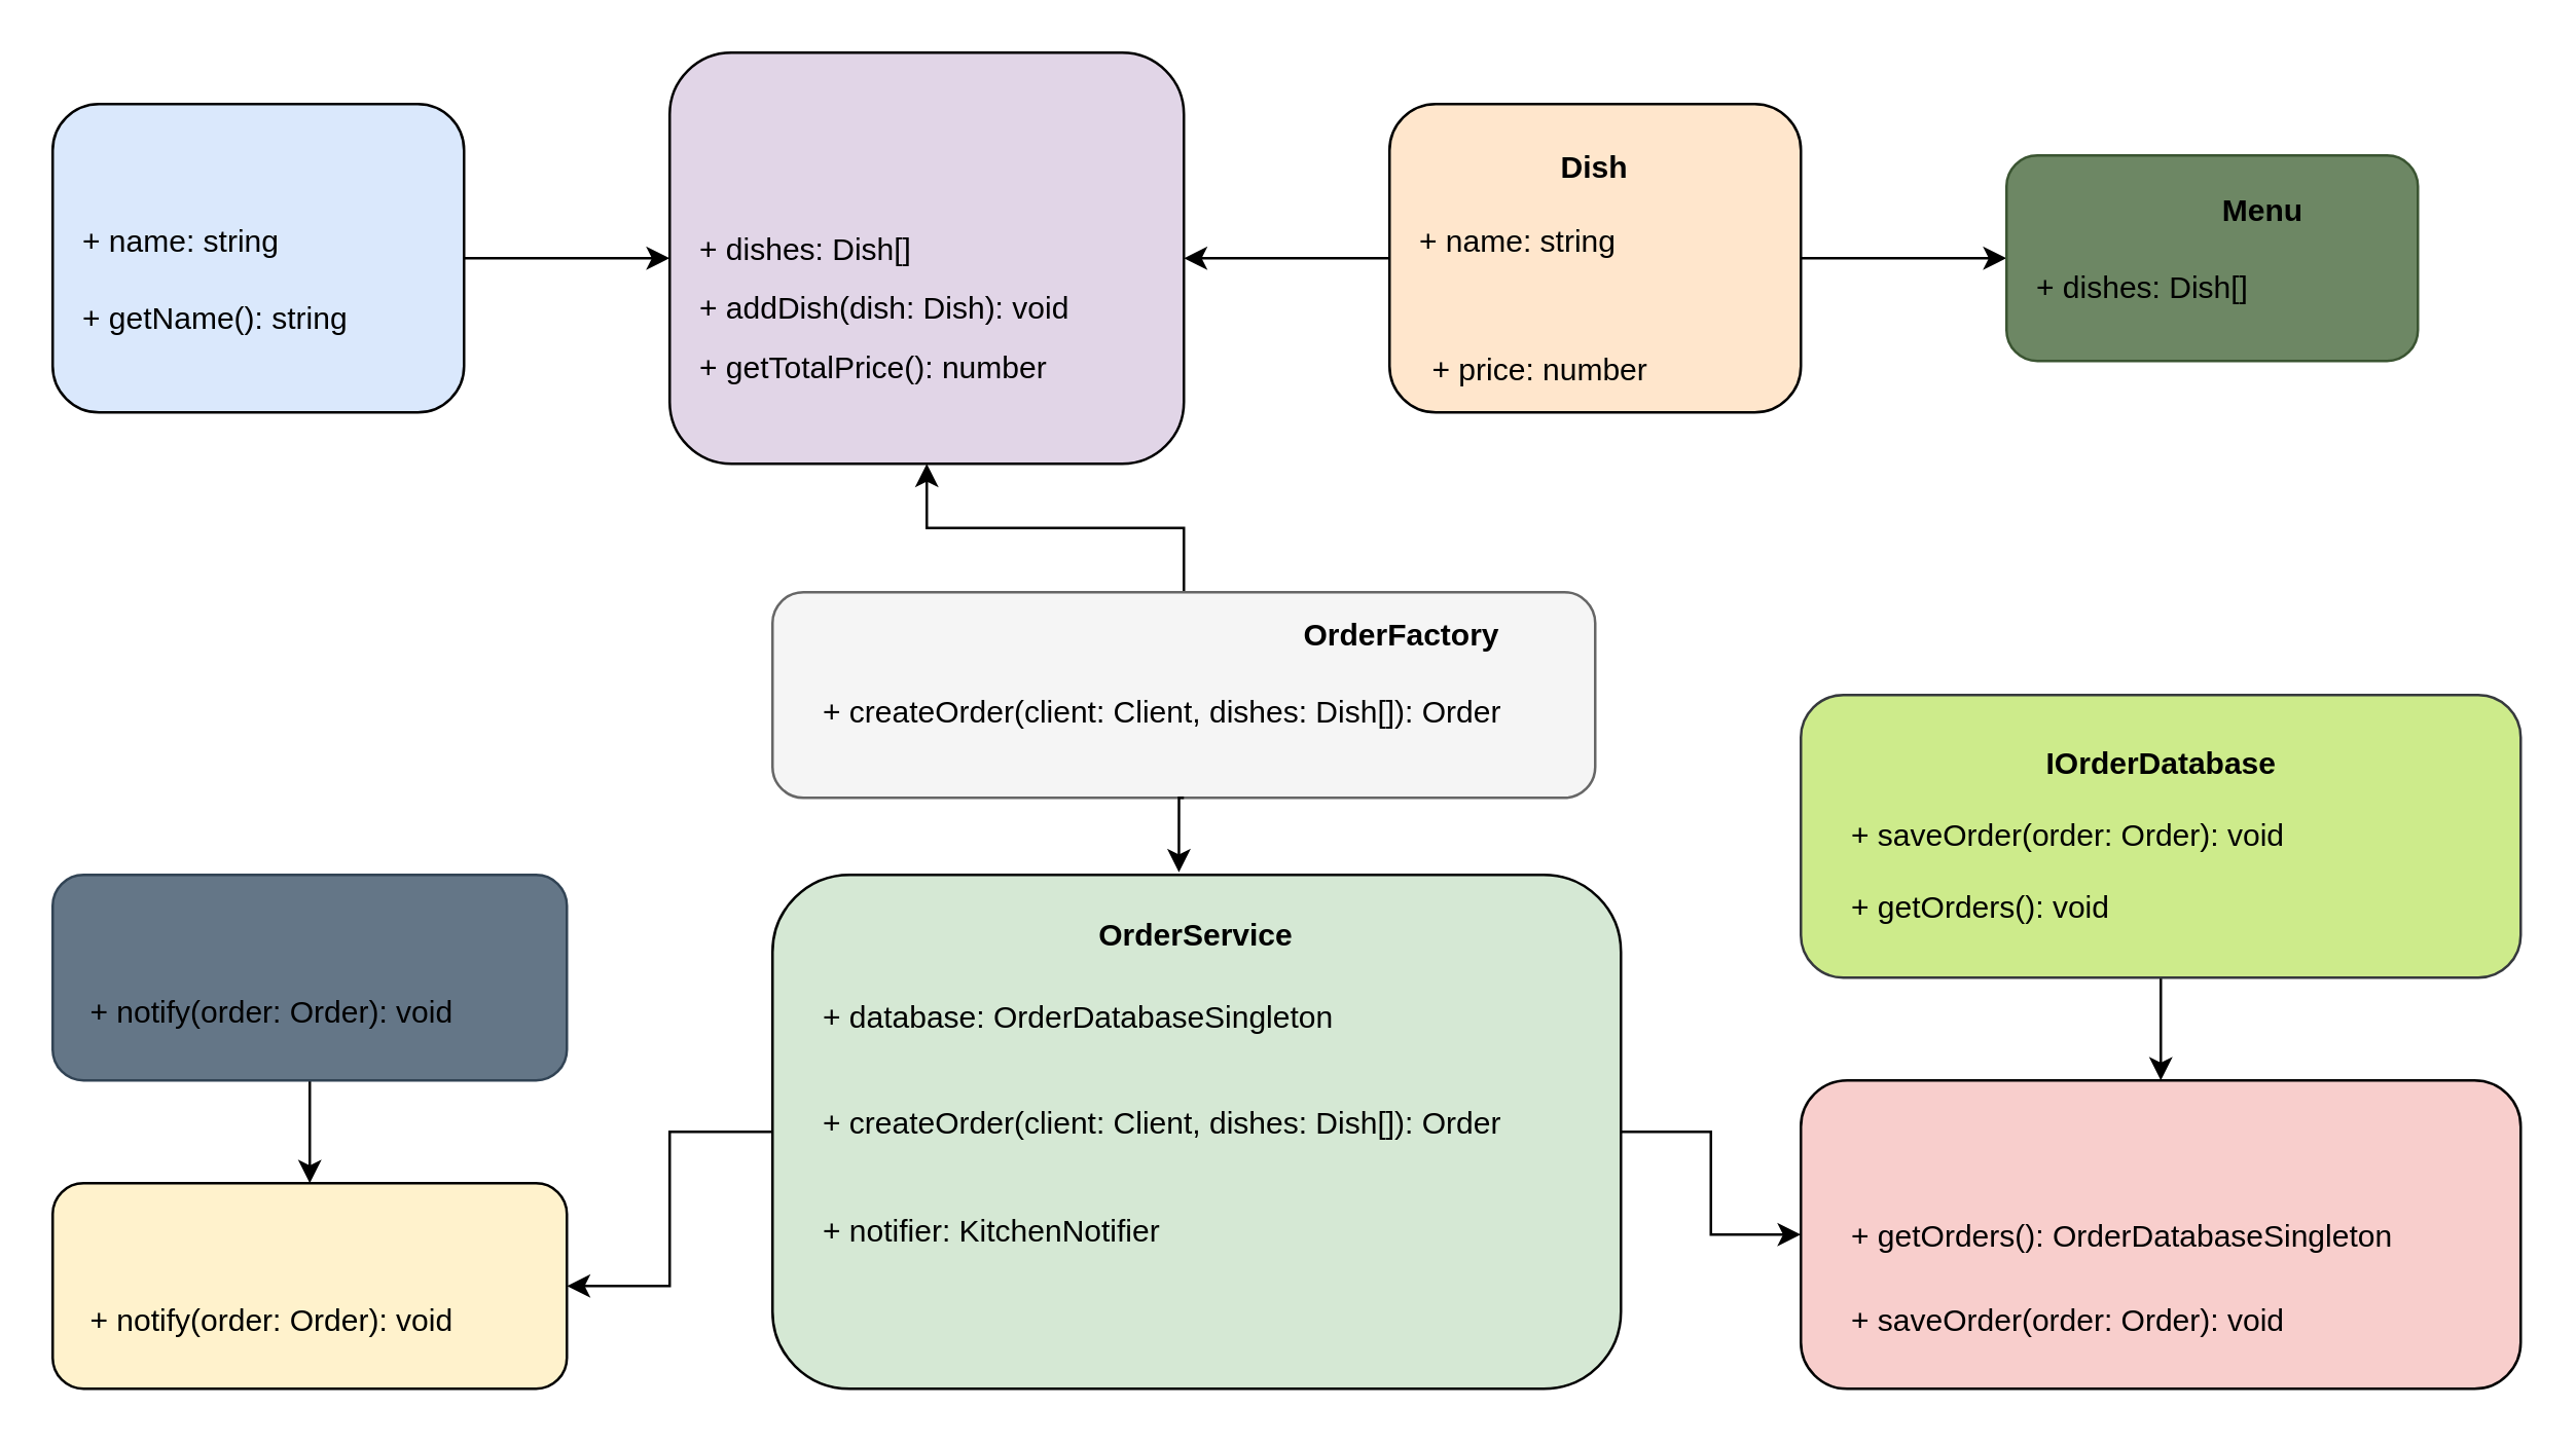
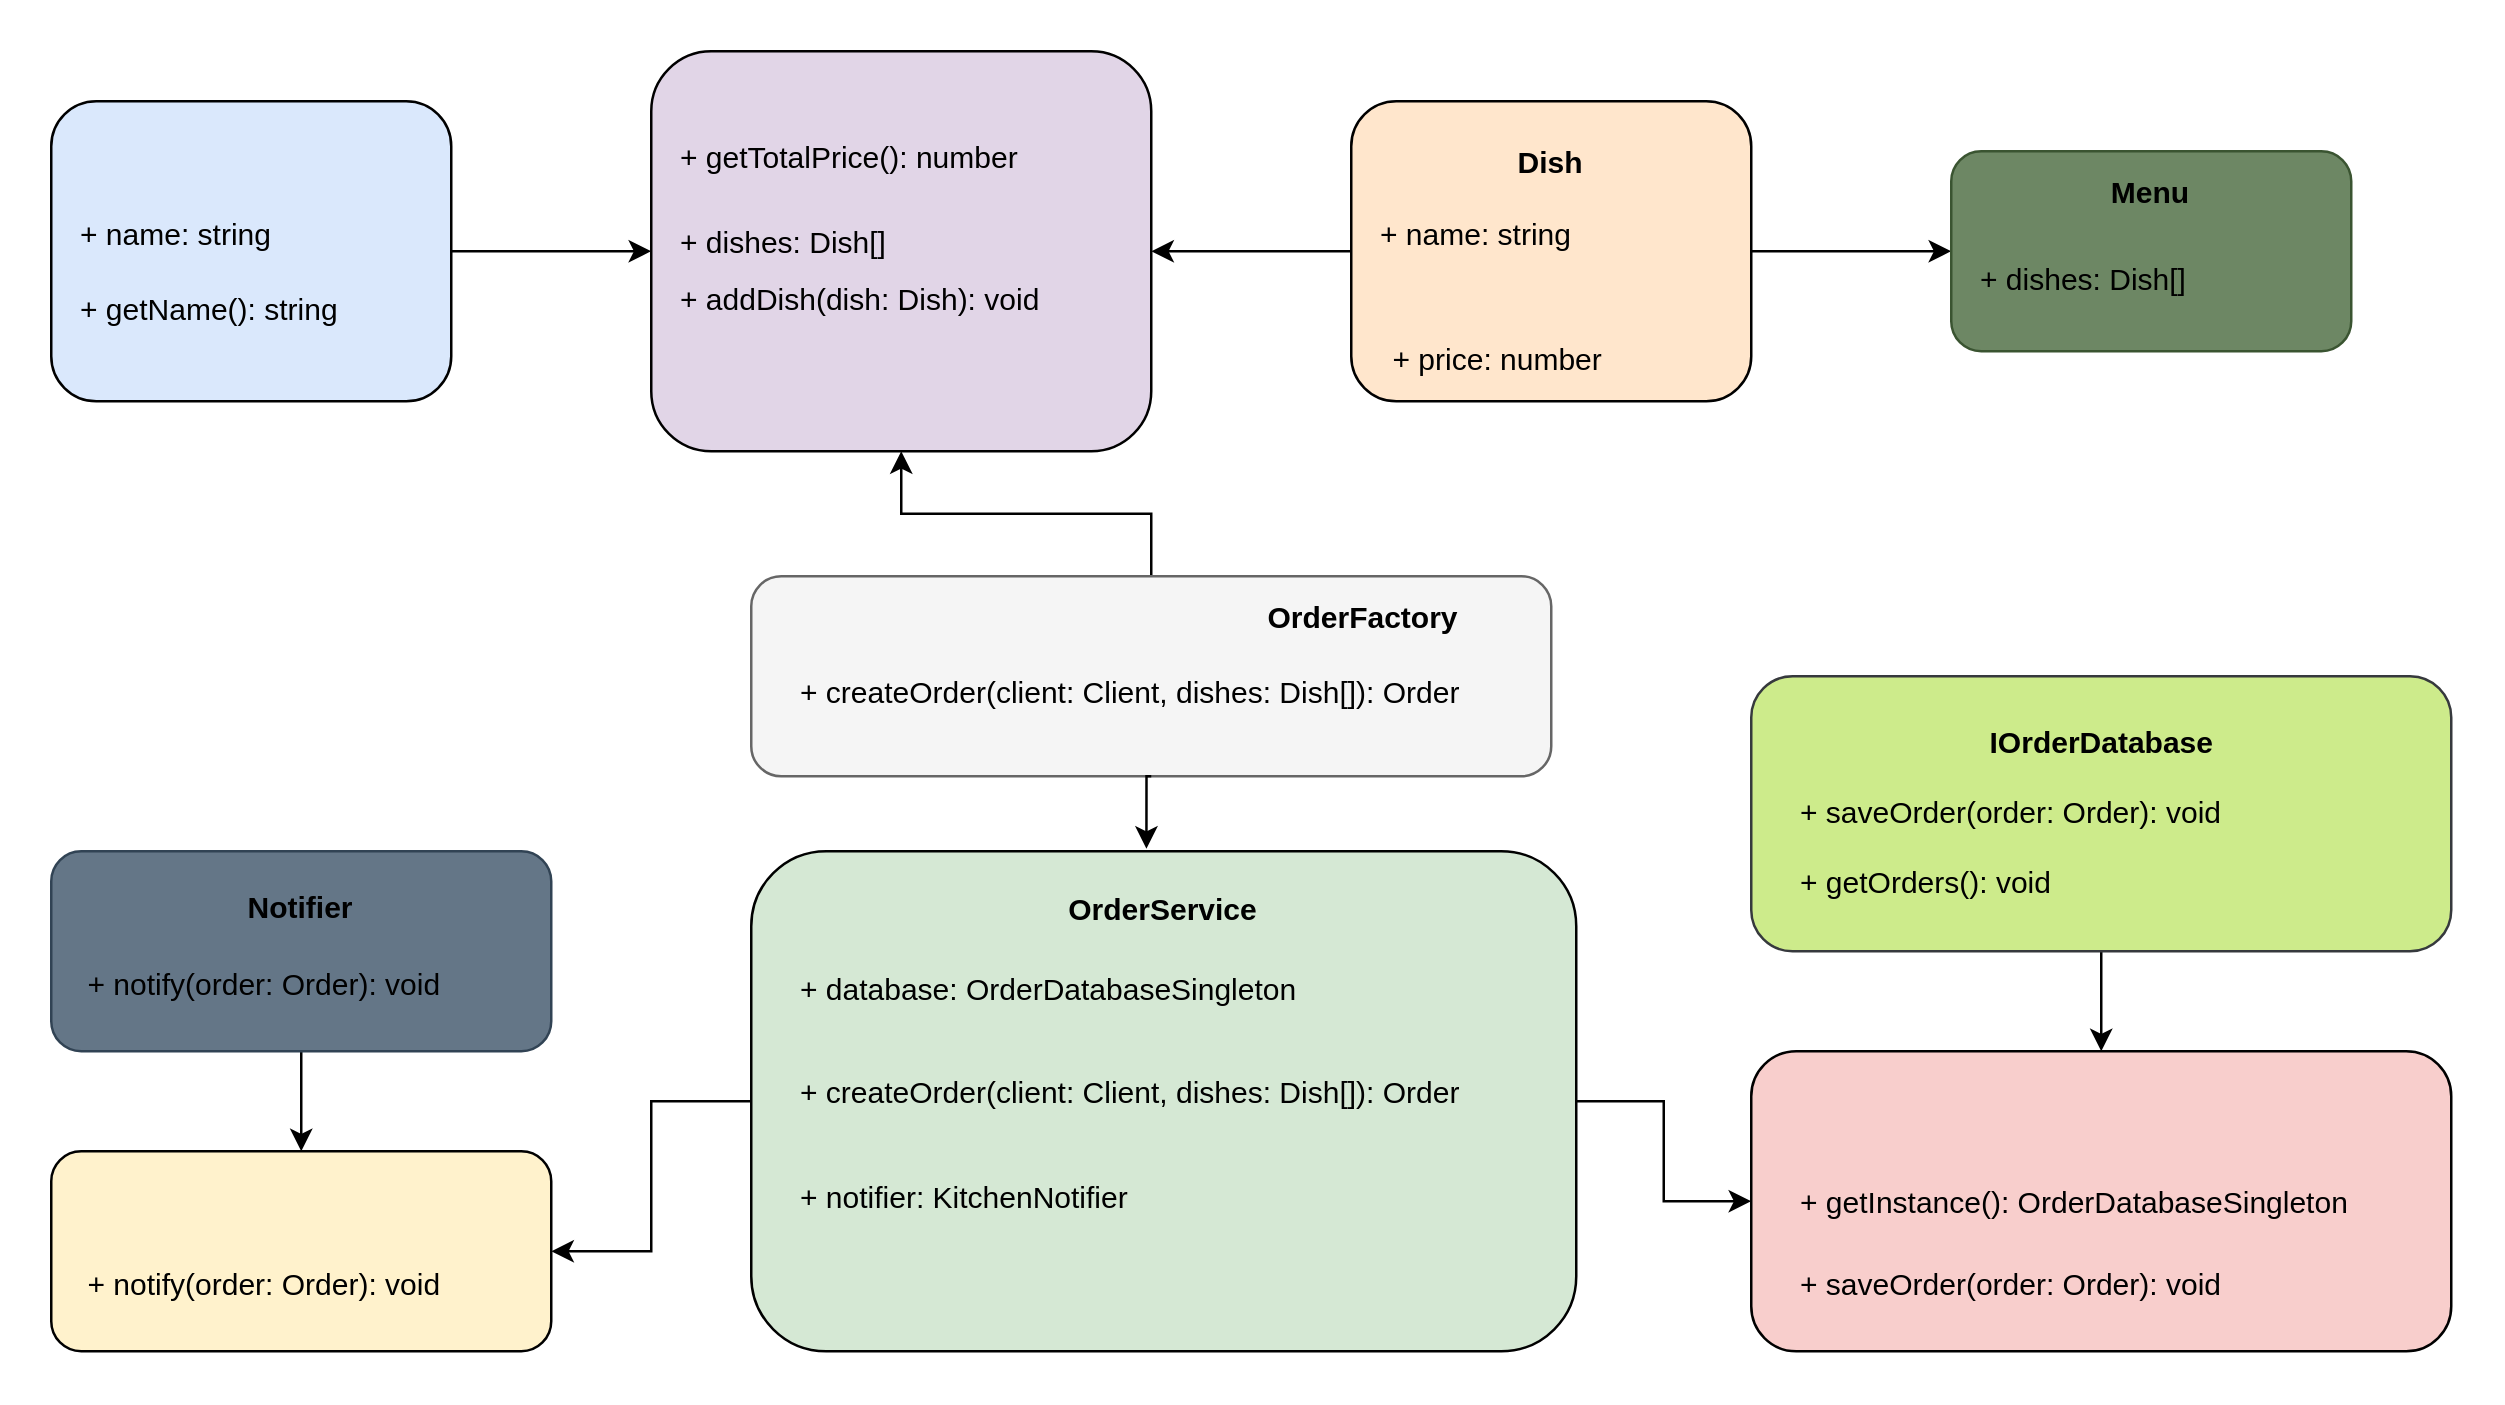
- <mxCell id="30" value="&lt;b&gt;Menu&lt;/b&gt;" style="text;html=1;align=center;verticalAlign=middle;whiteSpace=wrap;rounded=0;" vertex="1" parent="28"><mxGeometry x="70" y="11.667" width="60" height="20" as="geometry" /></mxCell>
+ <mxCell id="30" value="&lt;b&gt;Menu&lt;/b&gt;" style="text;html=1;align=center;verticalAlign=middle;whiteSpace=wrap;rounded=0;" vertex="1" parent="28"><mxGeometry x="50" y="6.667" width="60" height="20" as="geometry" /></mxCell>
- <mxCell id="15" value="+ getTotalPrice(): number" style="text;html=1;strokeColor=none;fillColor=none;align=left;verticalAlign=top;whiteSpace=wrap;rounded=0;" parent="12" vertex="1"><mxGeometry x="10" y="108.571" width="180" height="22.857" as="geometry" /></mxCell>
+ <mxCell id="15" value="+ getTotalPrice(): number" style="text;html=1;strokeColor=none;fillColor=none;align=left;verticalAlign=top;whiteSpace=wrap;rounded=0;" parent="12" vertex="1"><mxGeometry x="10" y="28.571" width="180" height="22.857" as="geometry" /></mxCell>
+ <mxCell id="34" value="&lt;b&gt;Notifier&lt;/b&gt;" style="text;html=1;align=center;verticalAlign=middle;whiteSpace=wrap;rounded=0;" vertex="1" parent="32"><mxGeometry x="70" y="13.333" width="60" height="20" as="geometry" /></mxCell>
- <mxCell id="26" value="+ getOrders(): OrderDatabaseSingleton" style="text;html=1;strokeColor=none;fillColor=none;align=left;verticalAlign=top;whiteSpace=wrap;rounded=0;" parent="25" vertex="1"><mxGeometry x="17.5" y="46.667" width="245.0" height="26.667" as="geometry" /></mxCell>
+ <mxCell id="26" value="+ getInstance(): OrderDatabaseSingleton" style="text;html=1;strokeColor=none;fillColor=none;align=left;verticalAlign=top;whiteSpace=wrap;rounded=0;" parent="25" vertex="1"><mxGeometry x="17.5" y="46.667" width="245.0" height="26.667" as="geometry" /></mxCell>
